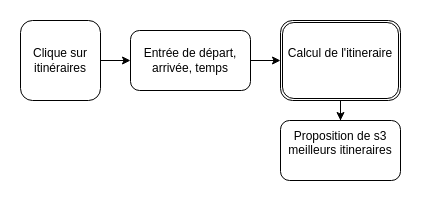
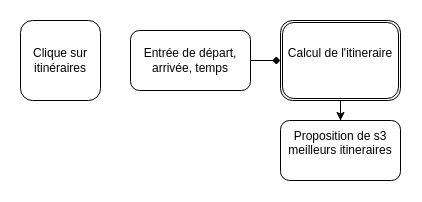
- <mxCell id="2" style="edgeStyle=orthogonalEdgeStyle;rounded=0;orthogonalLoop=1;jettySize=auto;html=1;exitX=1;exitY=0.5;exitDx=0;exitDy=0;entryX=0;entryY=0.5;entryDx=0;entryDy=0;" edge="1" parent="1" source="3" target="5"><mxGeometry relative="1" as="geometry" /></mxCell>
- <mxCell id="4" style="edgeStyle=orthogonalEdgeStyle;rounded=0;orthogonalLoop=1;jettySize=auto;html=1;exitX=1;exitY=0.5;exitDx=0;exitDy=0;entryX=0;entryY=0.5;entryDx=0;entryDy=0;" edge="1" parent="1" source="5" target="7"><mxGeometry relative="1" as="geometry" /></mxCell>
+ <mxCell id="4" style="edgeStyle=orthogonalEdgeStyle;rounded=0;orthogonalLoop=1;jettySize=auto;html=1;exitX=1;exitY=0.5;exitDx=0;exitDy=0;entryX=0;entryY=0.5;entryDx=0;entryDy=0;endArrow=diamond;" edge="1" parent="1" source="5" target="7"><mxGeometry relative="1" as="geometry" /></mxCell>
